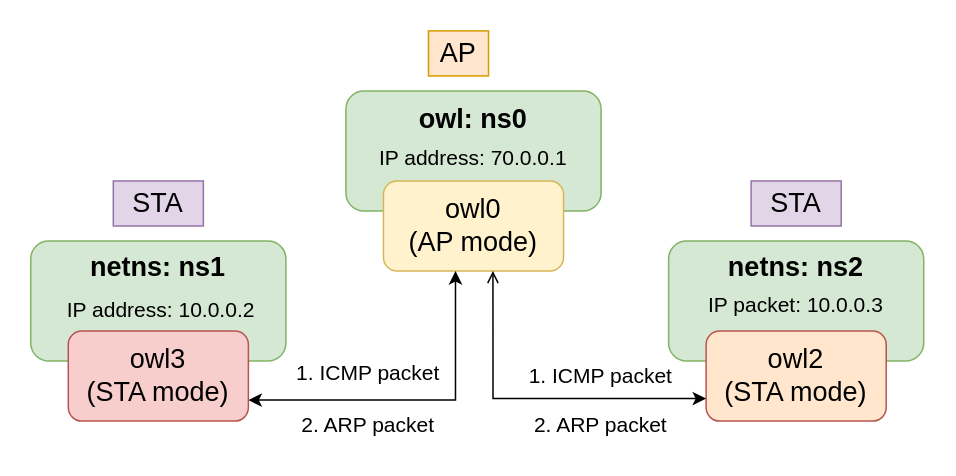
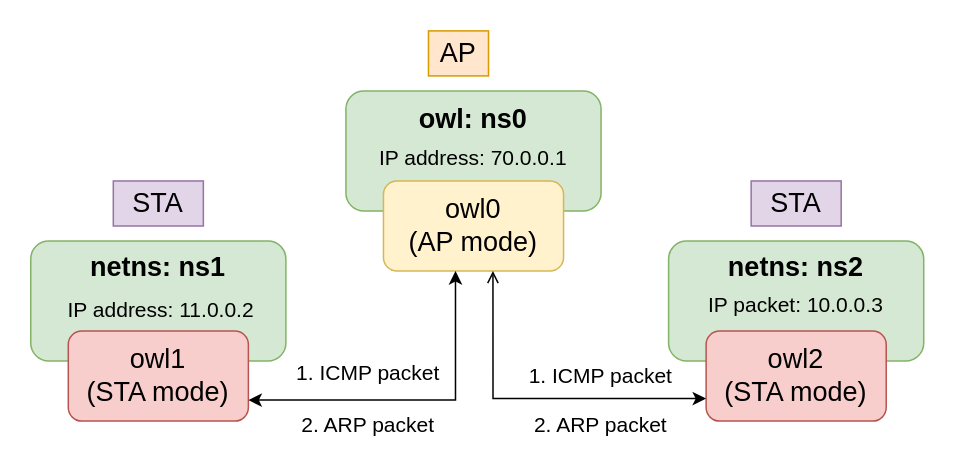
- <mxCell id="20" value="IP address: 10.0.0.2" style="text;html=1;strokeColor=none;fillColor=none;align=center;verticalAlign=middle;whiteSpace=wrap;rounded=0;fontSize=14;" vertex="1" parent="1"><mxGeometry x="32" y="191" width="150" height="30" as="geometry" /></mxCell>
+ <mxCell id="20" value="IP address: 11.0.0.2" style="text;html=1;strokeColor=none;fillColor=none;align=center;verticalAlign=middle;whiteSpace=wrap;rounded=0;fontSize=14;" vertex="1" parent="1"><mxGeometry x="32" y="191" width="150" height="30" as="geometry" /></mxCell>
- <mxCell id="9" value="owl3&lt;br&gt;(STA mode)" style="rounded=1;whiteSpace=wrap;html=1;fontSize=18;fillColor=#f8cecc;strokeColor=#b85450;" vertex="1" parent="1"><mxGeometry x="45" y="220" width="120" height="60" as="geometry" /></mxCell>
+ <mxCell id="9" value="owl1&lt;br&gt;(STA mode)" style="rounded=1;whiteSpace=wrap;html=1;fontSize=18;fillColor=#f8cecc;strokeColor=#b85450;" vertex="1" parent="1"><mxGeometry x="45" y="220" width="120" height="60" as="geometry" /></mxCell>
- <mxCell id="13" value="owl2&lt;br&gt;(STA mode)" style="rounded=1;whiteSpace=wrap;html=1;fontSize=18;fillColor=#ffe6cc;strokeColor=#b85450;" vertex="1" parent="1"><mxGeometry x="470" y="220" width="120" height="60" as="geometry" /></mxCell>
+ <mxCell id="13" value="owl2&lt;br&gt;(STA mode)" style="rounded=1;whiteSpace=wrap;html=1;fontSize=18;fillColor=#f8cecc;strokeColor=#b85450;" vertex="1" parent="1"><mxGeometry x="470" y="220" width="120" height="60" as="geometry" /></mxCell>
